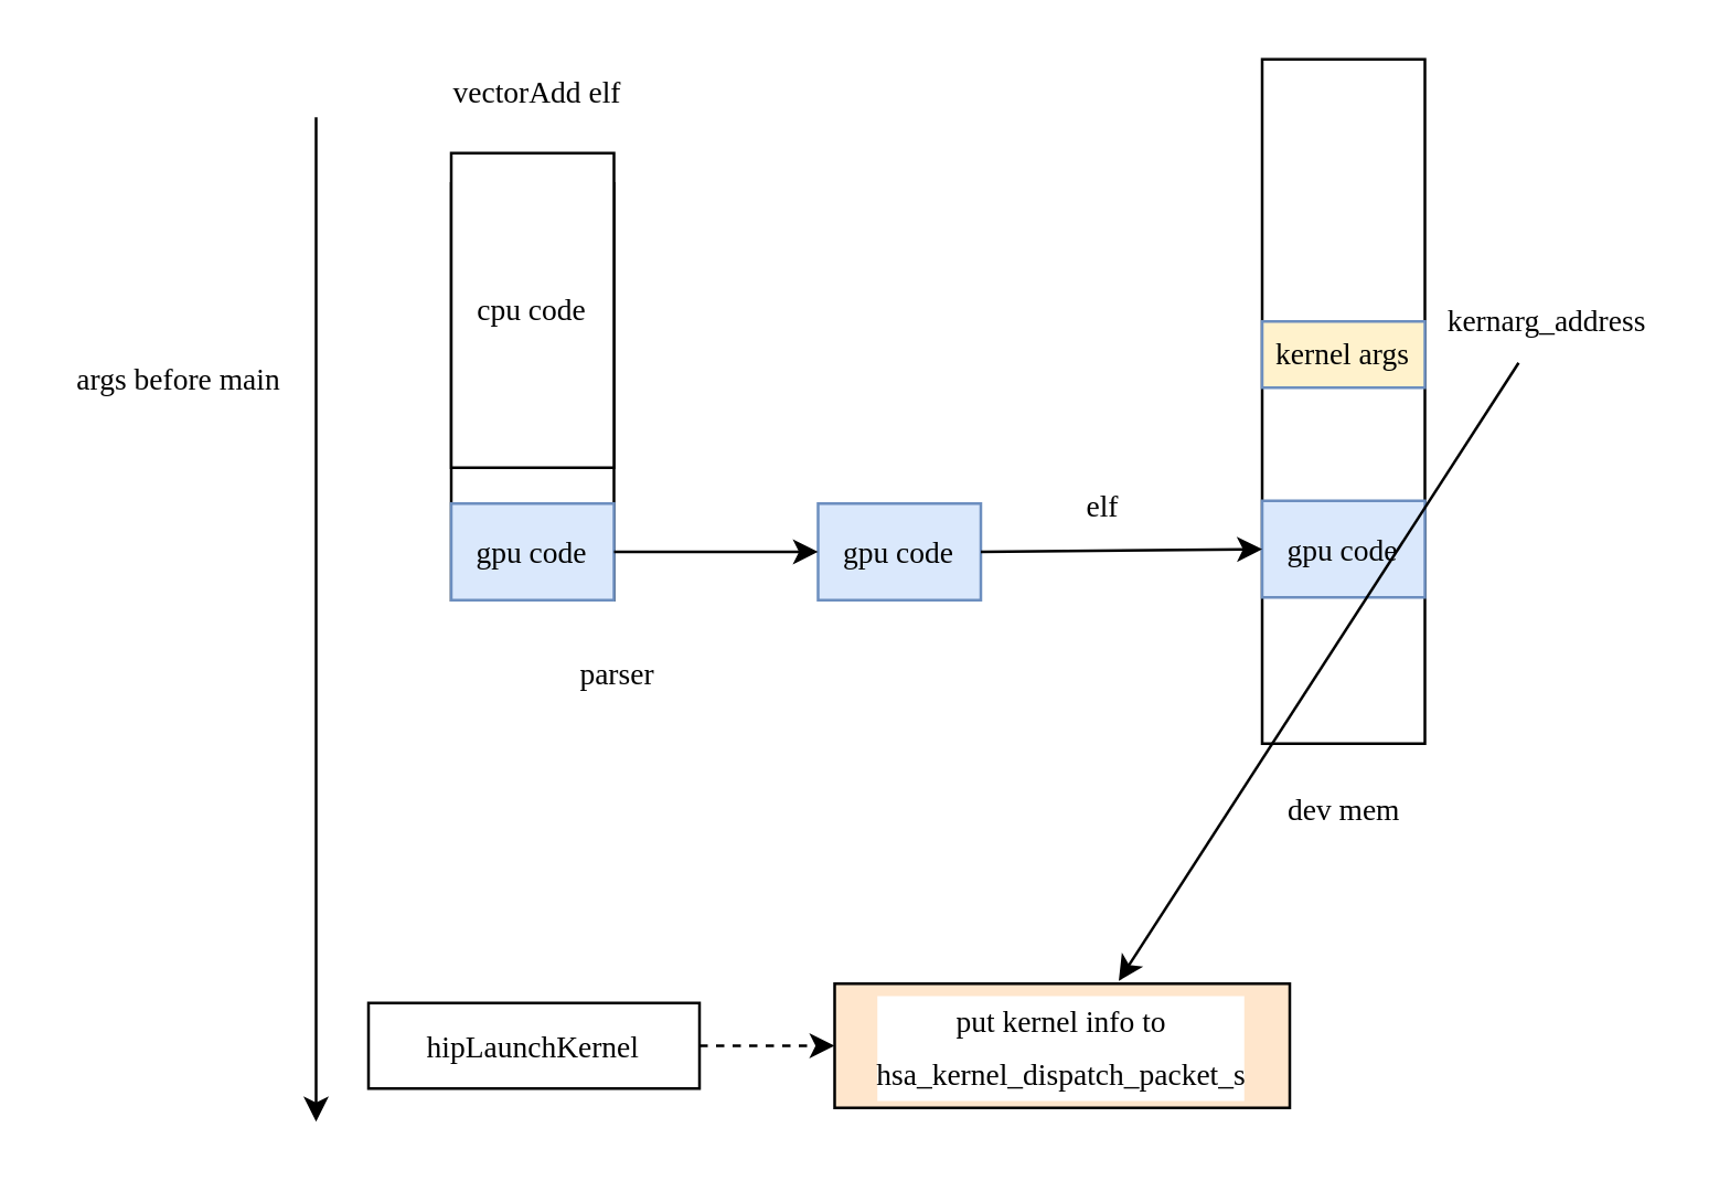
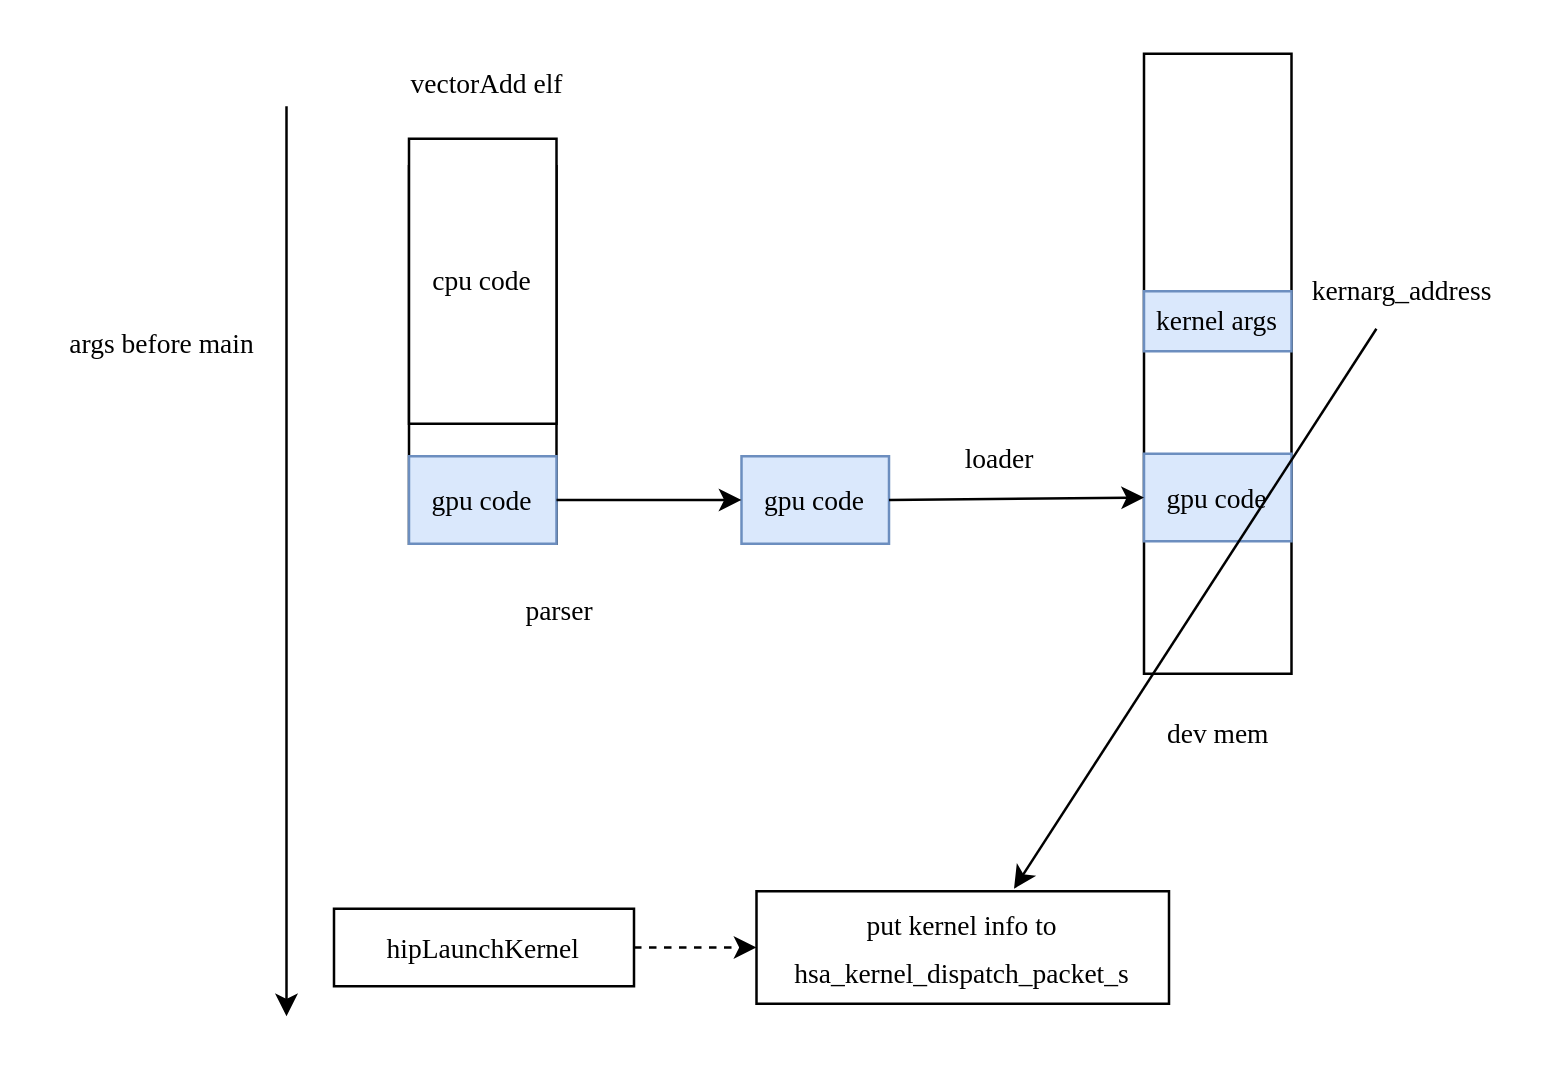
- <mxCell id="19" value="kernel args" style="rounded=0;whiteSpace=wrap;html=1;fillColor=#fff2cc;strokeColor=#6c8ebf;fontFamily=Times New Roman;fontSize=11;" vertex="1" parent="1"><mxGeometry x="457" y="116" width="59" height="24" as="geometry" /></mxCell>
+ <mxCell id="19" value="kernel args" style="rounded=0;whiteSpace=wrap;html=1;fillColor=#dae8fc;strokeColor=#6c8ebf;fontFamily=Times New Roman;fontSize=11;" vertex="1" parent="1"><mxGeometry x="457" y="116" width="59" height="24" as="geometry" /></mxCell>
- <mxCell id="12" value="elf" style="text;html=1;align=center;verticalAlign=middle;resizable=0;points=[];autosize=1;strokeColor=none;fillColor=none;fontFamily=Times New Roman;fontSize=11;" vertex="1" parent="1"><mxGeometry x="376" y="170" width="45" height="25" as="geometry" /></mxCell>
+ <mxCell id="12" value="loader" style="text;html=1;align=center;verticalAlign=middle;resizable=0;points=[];autosize=1;strokeColor=none;fillColor=none;fontFamily=Times New Roman;fontSize=11;" vertex="1" parent="1"><mxGeometry x="376" y="170" width="45" height="25" as="geometry" /></mxCell>
- <mxCell id="18" value="&lt;div style=&quot;color: rgb(0, 0, 0); background-color: rgb(255, 255, 255); font-weight: normal; font-size: 11px; line-height: 19px;&quot;&gt;&lt;div style=&quot;font-size: 11px;&quot;&gt;put kernel info to&lt;br style=&quot;font-size: 11px;&quot;&gt;hsa_kernel_dispatch_packet_s&lt;/div&gt;&lt;/div&gt;" style="whiteSpace=wrap;html=1;fontFamily=Times New Roman;fontSize=11;fillColor=#ffe6cc;" vertex="1" parent="1"><mxGeometry x="302" y="356" width="165" height="45" as="geometry" /></mxCell>
+ <mxCell id="18" value="&lt;div style=&quot;color: rgb(0, 0, 0); background-color: rgb(255, 255, 255); font-weight: normal; font-size: 11px; line-height: 19px;&quot;&gt;&lt;div style=&quot;font-size: 11px;&quot;&gt;put kernel info to&lt;br style=&quot;font-size: 11px;&quot;&gt;hsa_kernel_dispatch_packet_s&lt;/div&gt;&lt;/div&gt;" style="whiteSpace=wrap;html=1;fontFamily=Times New Roman;fontSize=11;" vertex="1" parent="1"><mxGeometry x="302" y="356" width="165" height="45" as="geometry" /></mxCell>
